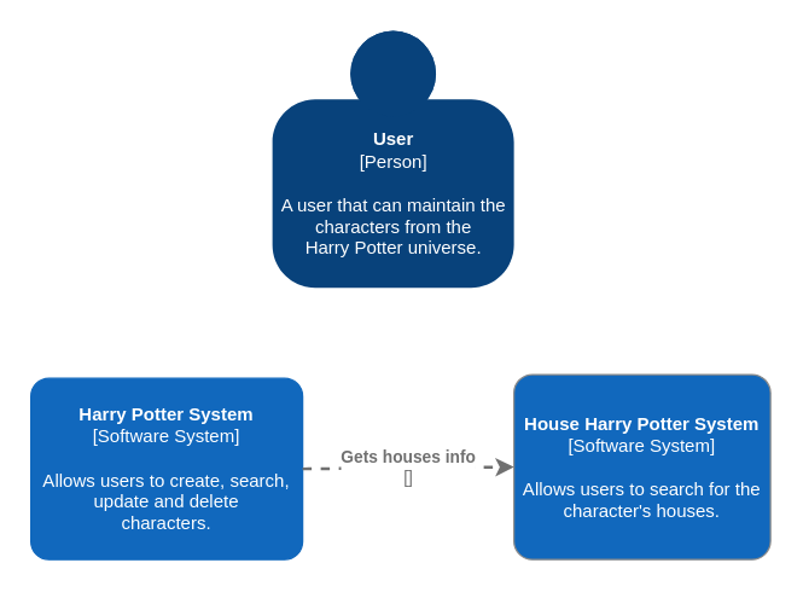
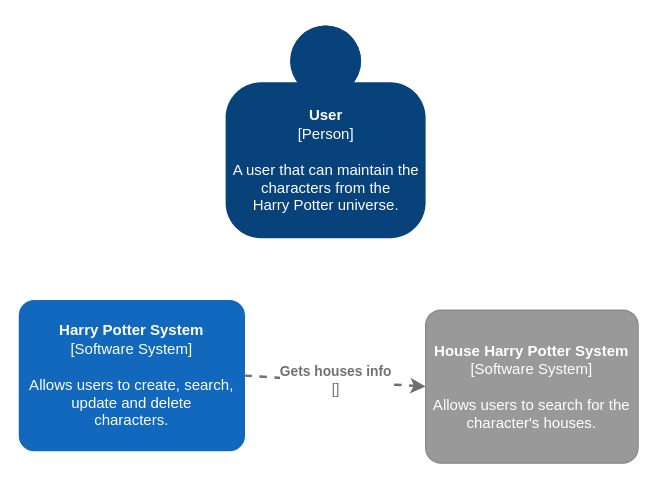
- <mxCell id="4" value="&lt;b&gt;House Harry Potter System&lt;/b&gt;&lt;div&gt;[Software System]&lt;/div&gt;&lt;br&gt;&lt;div&gt;Allows users to search for the character's houses.&lt;/div&gt;" style="rounded=1;whiteSpace=wrap;html=1;labelBackgroundColor=none;fillColor=#1168bd;fontColor=#ffffff;align=center;arcSize=10;strokeColor=#8A8A8A;metaEdit=1;metaData={&quot;c4Type&quot;:{&quot;editable&quot;:false}};points=[[0.25,0,0],[0.5,0,0],[0.75,0,0],[1,0.25,0],[1,0.5,0],[1,0.75,0],[0.75,1,0],[0.5,1,0],[0.25,1,0],[0,0.75,0],[0,0.5,0],[0,0.25,0]];" vertex="1" parent="1"><mxGeometry x="340" y="247.5" width="170" height="122.5" as="geometry" /></mxCell>
+ <mxCell id="4" value="&lt;b&gt;House Harry Potter System&lt;/b&gt;&lt;div&gt;[Software System]&lt;/div&gt;&lt;br&gt;&lt;div&gt;Allows users to search for the character's houses.&lt;/div&gt;" style="rounded=1;whiteSpace=wrap;html=1;labelBackgroundColor=none;fillColor=#999999;fontColor=#ffffff;align=center;arcSize=10;strokeColor=#8A8A8A;metaEdit=1;metaData={&quot;c4Type&quot;:{&quot;editable&quot;:false}};points=[[0.25,0,0],[0.5,0,0],[0.75,0,0],[1,0.25,0],[1,0.5,0],[1,0.75,0],[0.75,1,0],[0.5,1,0],[0.25,1,0],[0,0.75,0],[0,0.5,0],[0,0.25,0]];" vertex="1" parent="1"><mxGeometry x="340" y="247.5" width="170" height="122.5" as="geometry" /></mxCell>
- <mxCell id="3" value="&lt;b&gt;Harry Potter System&lt;/b&gt;&lt;div&gt;[Software System]&lt;/div&gt;&lt;br&gt;&lt;div&gt;Allows users to create, search, &#10;update and delete &#10;characters.&lt;/div&gt;" style="rounded=1;whiteSpace=wrap;html=1;labelBackgroundColor=none;fillColor=#1168BD;fontColor=#ffffff;align=center;arcSize=10;strokeColor=#1168BD;metaEdit=1;metaData={&quot;c4Type&quot;:{&quot;editable&quot;:false}};points=[[0.25,0,0],[0.5,0,0],[0.75,0,0],[1,0.25,0],[1,0.5,0],[1,0.75,0],[0.75,1,0],[0.5,1,0],[0.25,1,0],[0,0.75,0],[0,0.5,0],[0,0.25,0]];" vertex="1" parent="1"><mxGeometry x="20" y="250" width="180" height="120" as="geometry" /></mxCell>
+ <mxCell id="3" value="&lt;b&gt;Harry Potter System&lt;/b&gt;&lt;div&gt;[Software System]&lt;/div&gt;&lt;br&gt;&lt;div&gt;Allows users to create, search, &#10;update and delete &#10;characters.&lt;/div&gt;" style="rounded=1;whiteSpace=wrap;html=1;labelBackgroundColor=none;fillColor=#1168BD;fontColor=#ffffff;align=center;arcSize=10;strokeColor=#1168BD;metaEdit=1;metaData={&quot;c4Type&quot;:{&quot;editable&quot;:false}};points=[[0.25,0,0],[0.5,0,0],[0.75,0,0],[1,0.25,0],[1,0.5,0],[1,0.75,0],[0.75,1,0],[0.5,1,0],[0.25,1,0],[0,0.75,0],[0,0.5,0],[0,0.25,0]];" vertex="1" parent="1"><mxGeometry x="15" y="240" width="180" height="120" as="geometry" /></mxCell>
